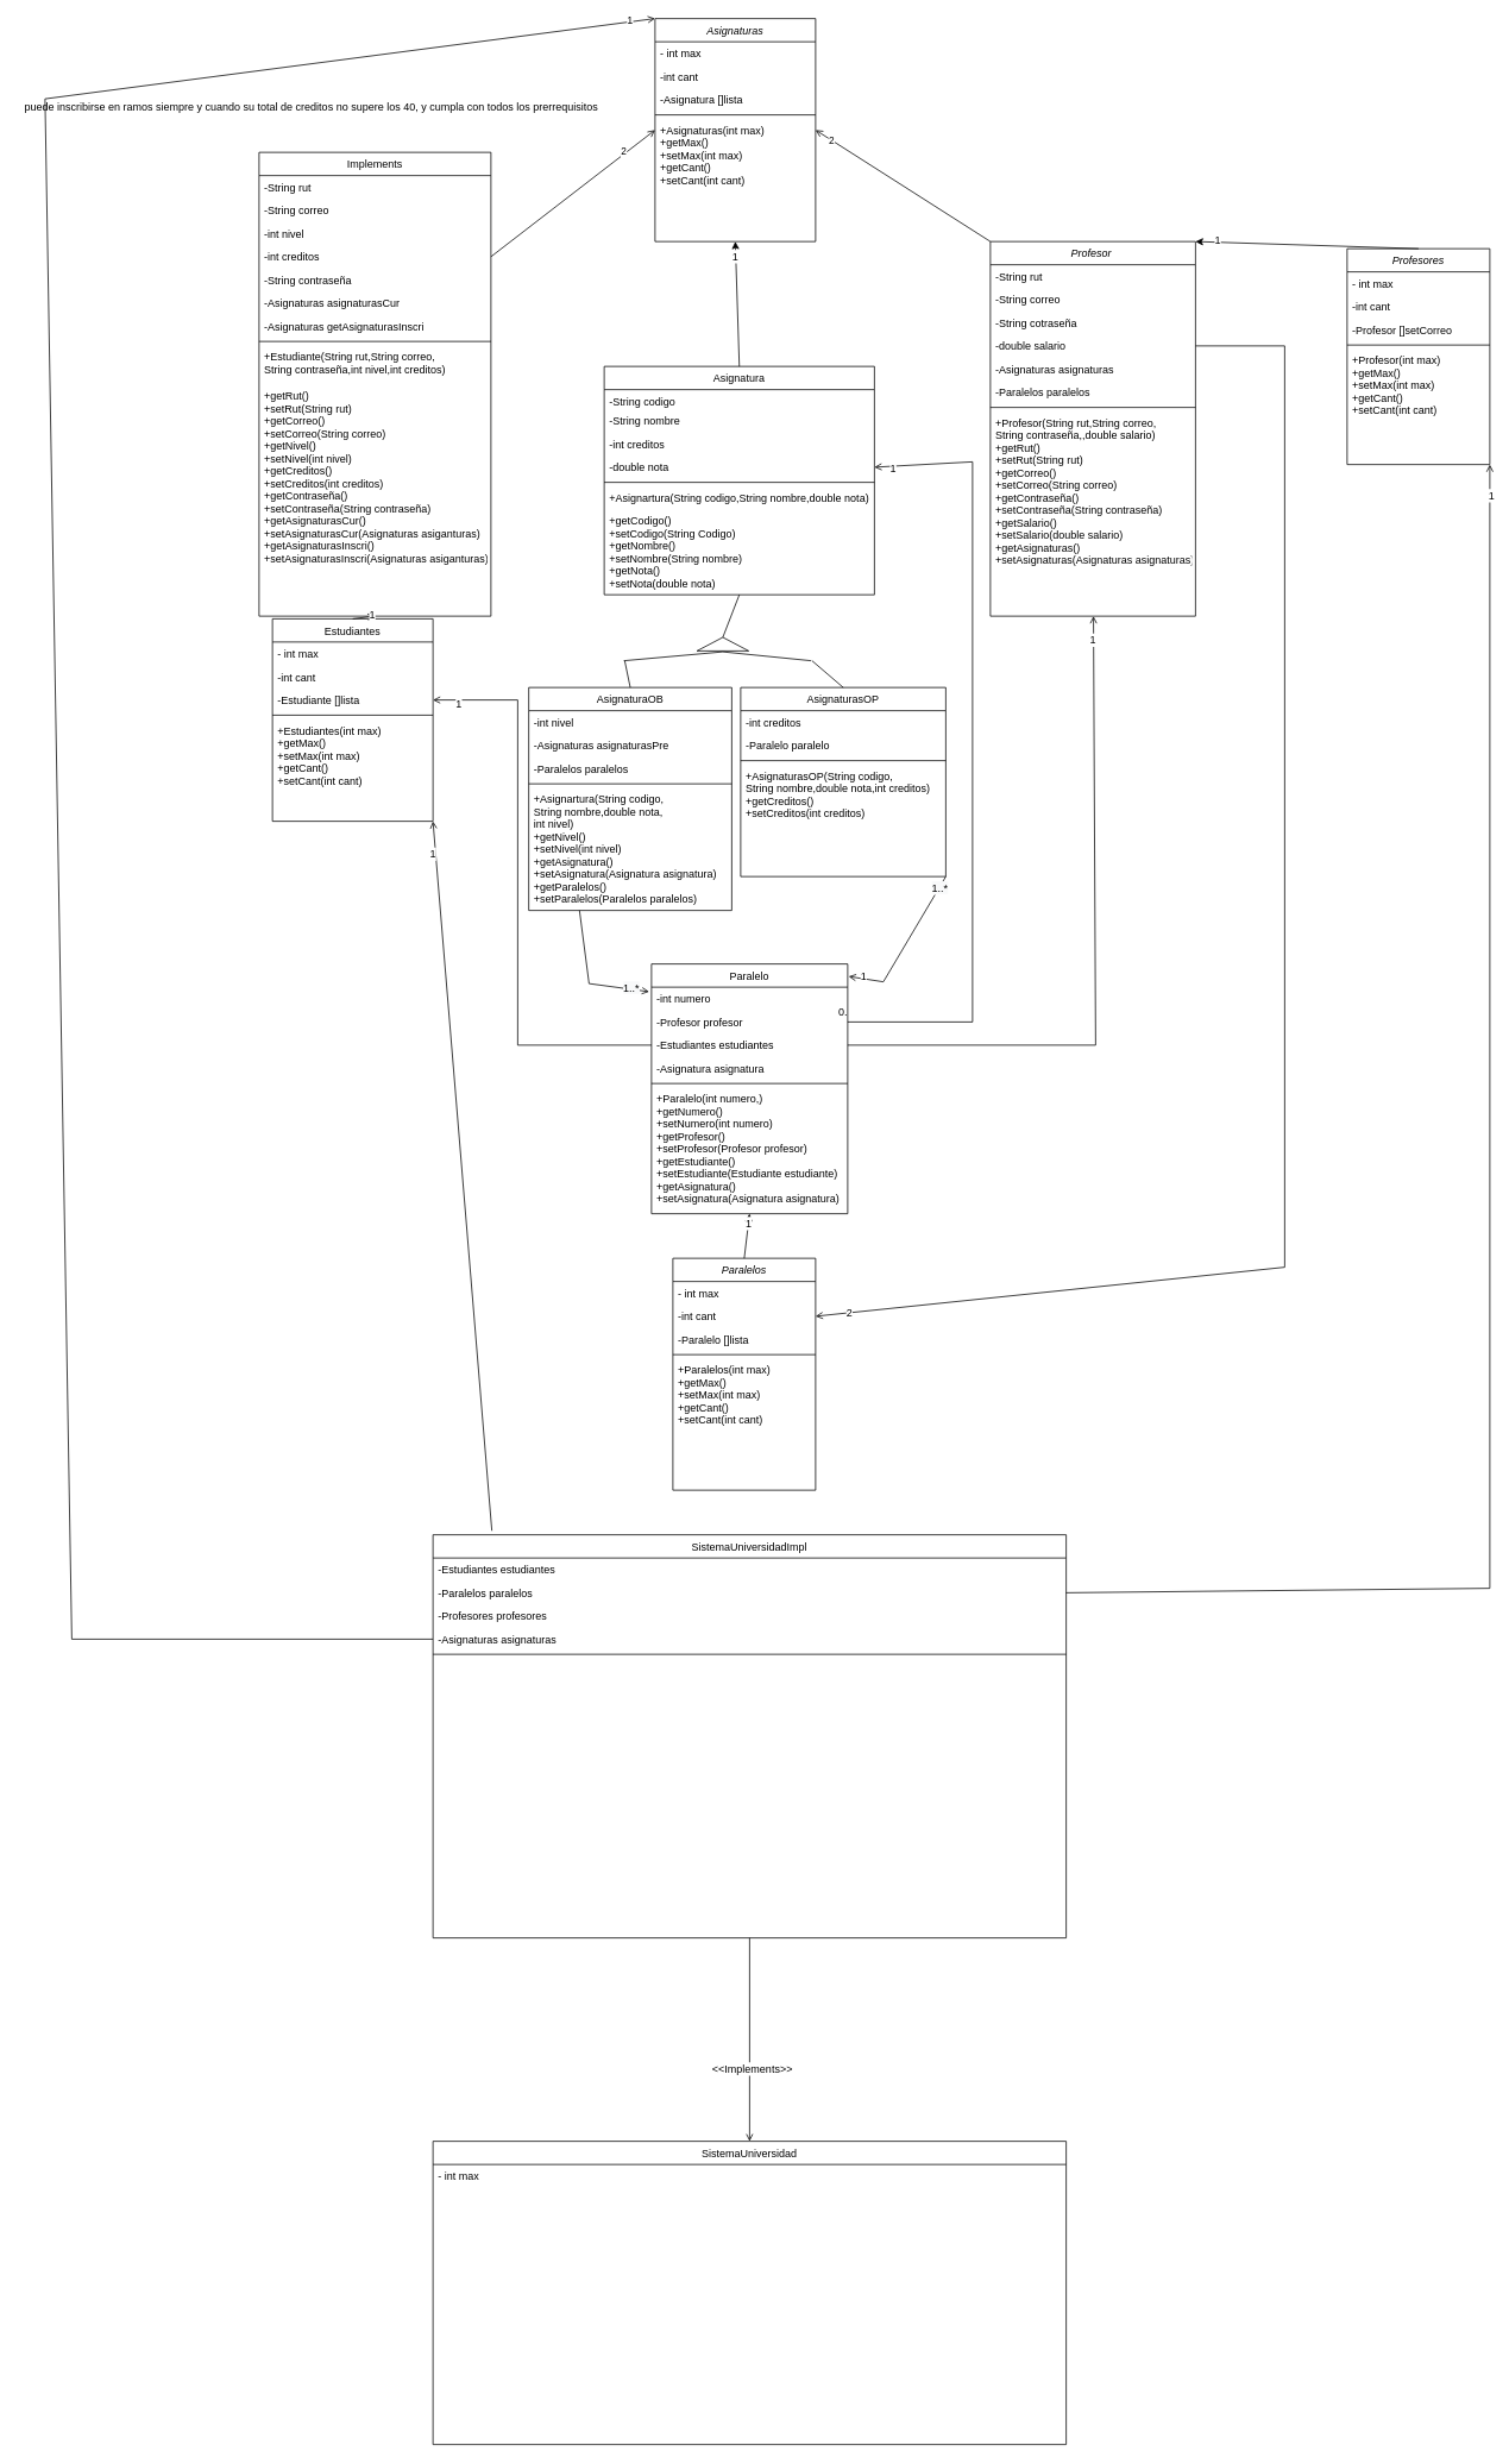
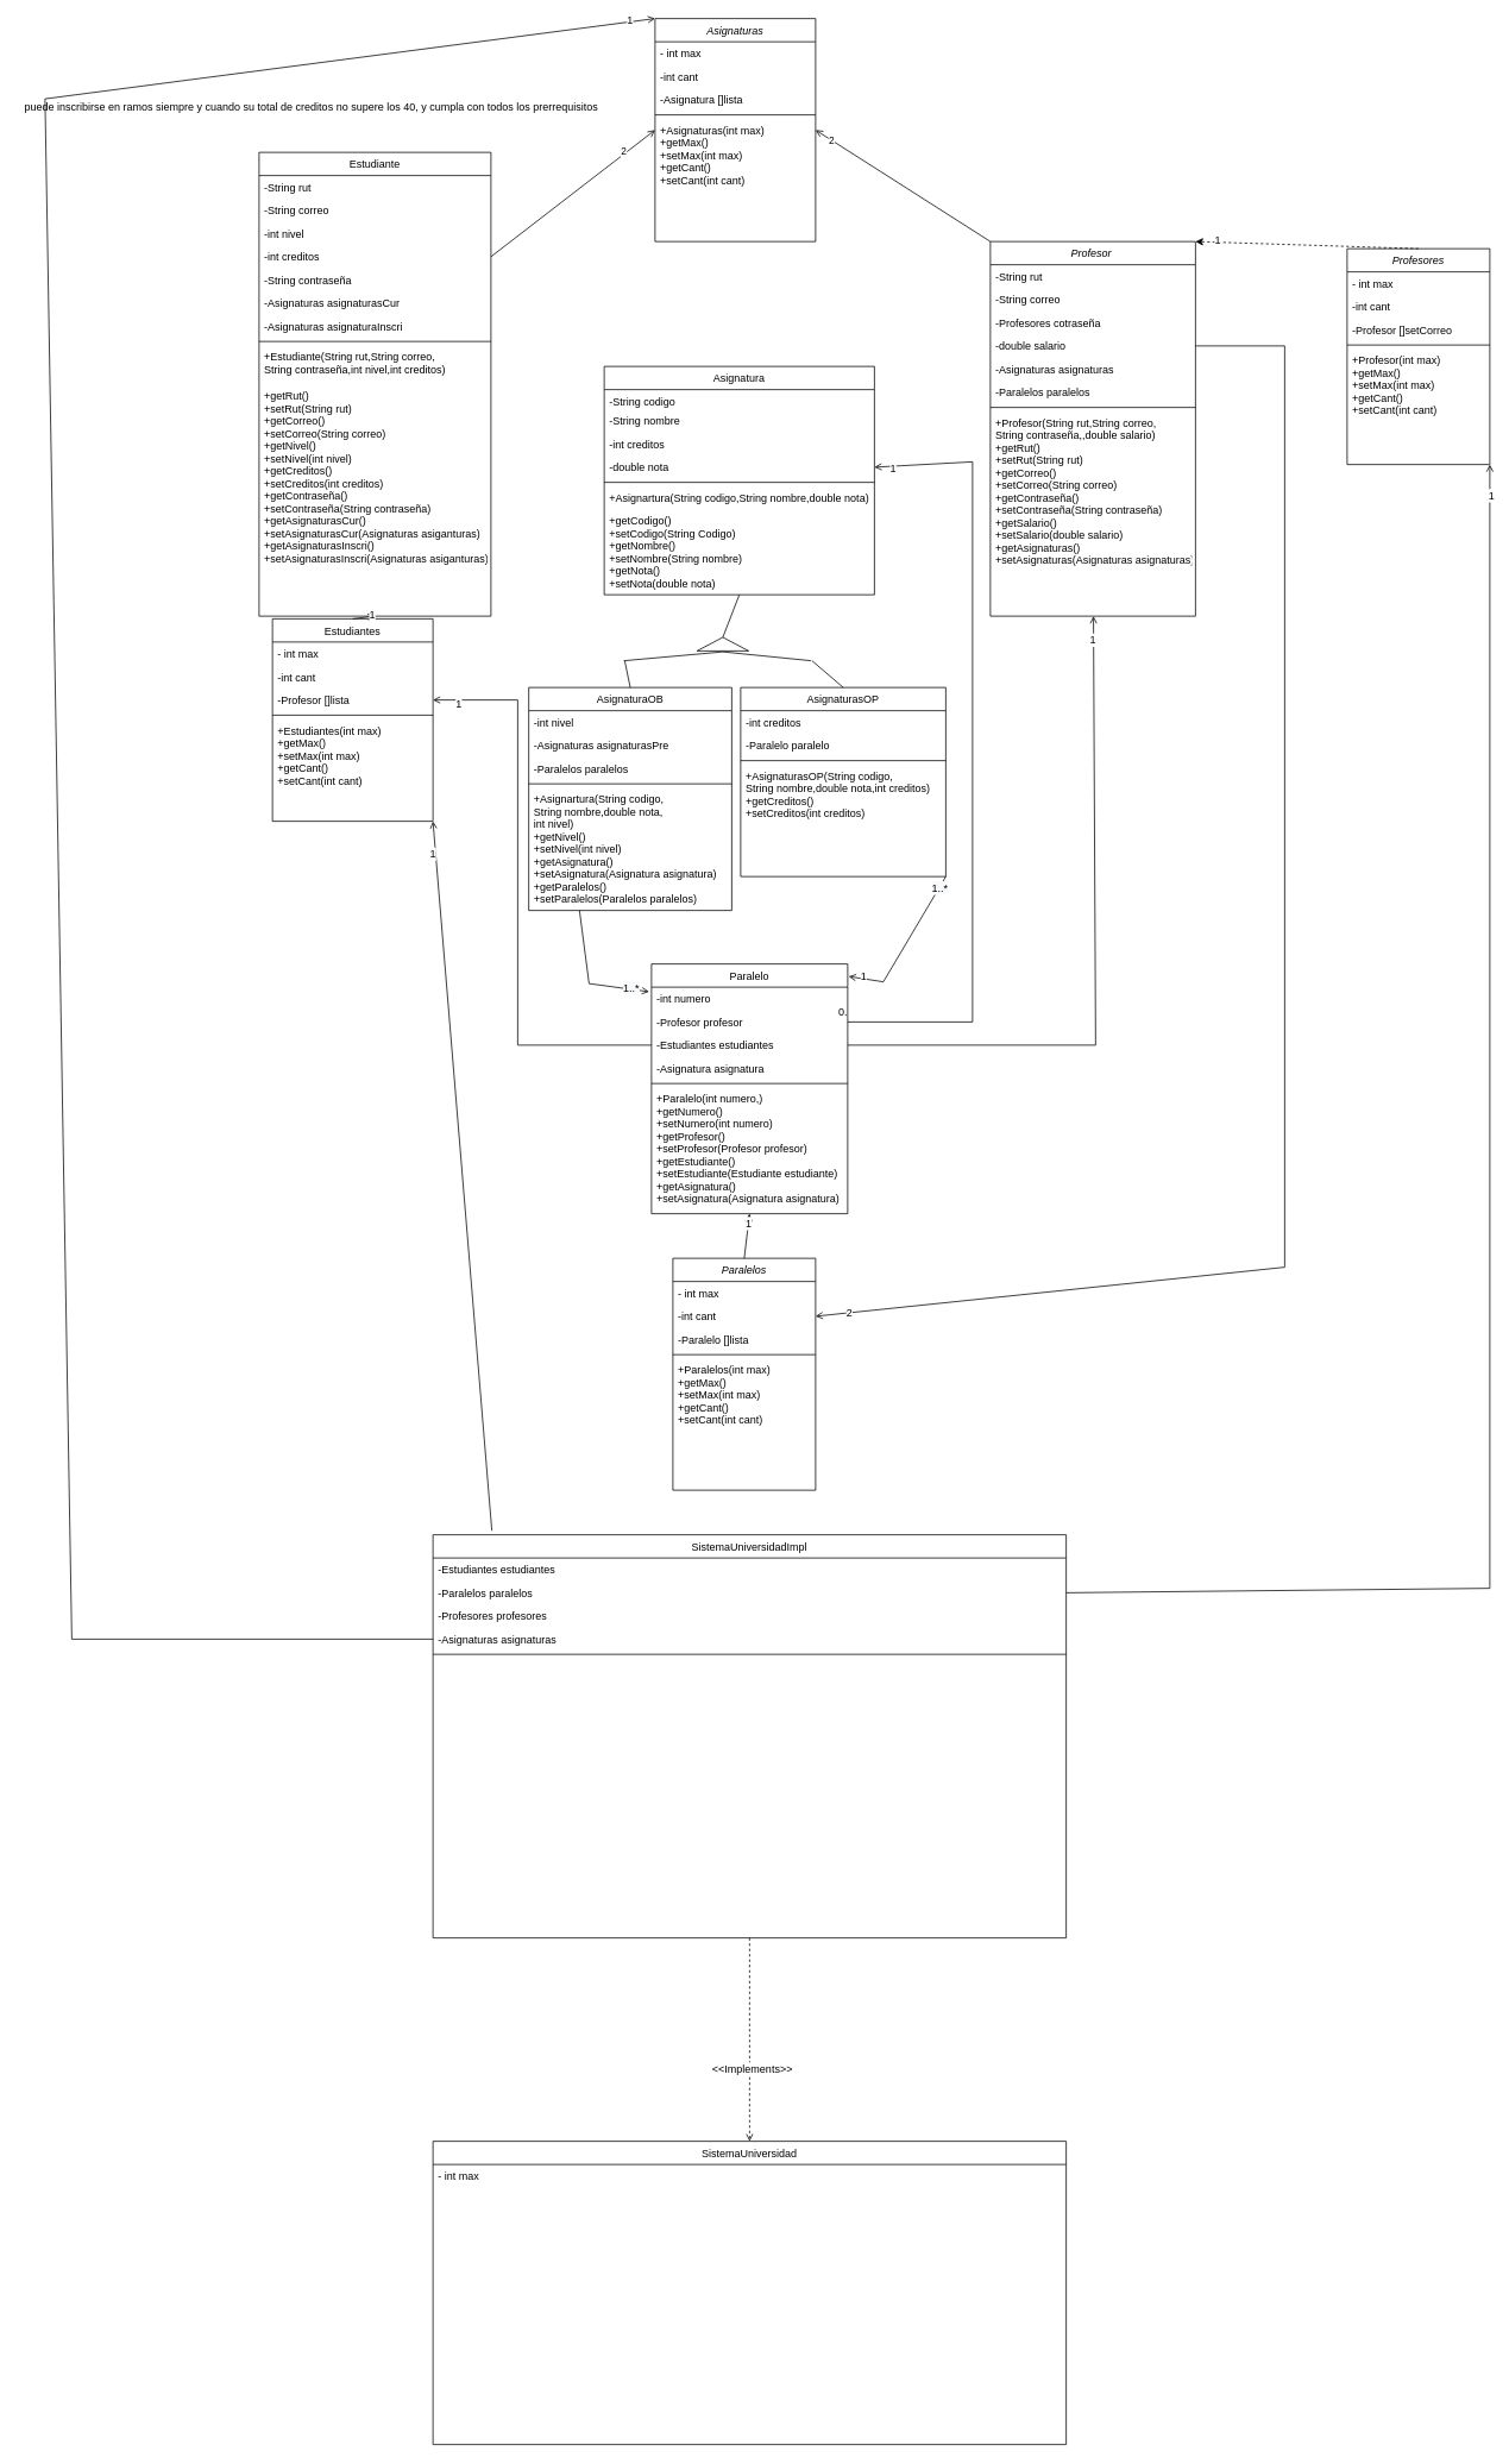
- <mxCell id="11" value="Implements" style="swimlane;fontStyle=0;align=center;verticalAlign=top;childLayout=stackLayout;horizontal=1;startSize=26;horizontalStack=0;resizeParent=1;resizeLast=0;collapsible=1;marginBottom=0;rounded=0;shadow=0;strokeWidth=1;" parent="1" vertex="1"><mxGeometry x="290" y="170" width="260" height="520" as="geometry"><mxRectangle x="130" y="380" width="160" height="26" as="alternateBounds" /></mxGeometry></mxCell>
+ <mxCell id="11" value="Estudiante" style="swimlane;fontStyle=0;align=center;verticalAlign=top;childLayout=stackLayout;horizontal=1;startSize=26;horizontalStack=0;resizeParent=1;resizeLast=0;collapsible=1;marginBottom=0;rounded=0;shadow=0;strokeWidth=1;" parent="1" vertex="1"><mxGeometry x="290" y="170" width="260" height="520" as="geometry"><mxRectangle x="130" y="380" width="160" height="26" as="alternateBounds" /></mxGeometry></mxCell>
- <mxCell id="88" value="" style="endArrow=classic;html=1;rounded=0;entryX=1;entryY=0;entryDx=0;entryDy=0;exitX=0.5;exitY=0;exitDx=0;exitDy=0;" parent="1" source="59" target="2" edge="1"><mxGeometry width="50" height="50" relative="1" as="geometry"><mxPoint x="1010" y="730" as="sourcePoint" /><mxPoint x="1060" y="680" as="targetPoint" /></mxGeometry></mxCell>
+ <mxCell id="88" value="" style="endArrow=classic;html=1;rounded=0;entryX=1;entryY=0;entryDx=0;entryDy=0;exitX=0.5;exitY=0;exitDx=0;exitDy=0;dashed=1;" parent="1" source="59" target="2" edge="1"><mxGeometry width="50" height="50" relative="1" as="geometry"><mxPoint x="1010" y="730" as="sourcePoint" /><mxPoint x="1060" y="680" as="targetPoint" /></mxGeometry></mxCell>
- <mxCell id="90" value="" style="endArrow=classic;html=1;rounded=0;entryX=0.5;entryY=1;entryDx=0;entryDy=0;exitX=0.5;exitY=0;exitDx=0;exitDy=0;" parent="1" source="29" target="69" edge="1"><mxGeometry width="50" height="50" relative="1" as="geometry"><mxPoint x="814" y="490" as="sourcePoint" /><mxPoint x="814" y="410" as="targetPoint" /></mxGeometry></mxCell>
- <mxCell id="91" value="1" style="edgeLabel;html=1;align=center;verticalAlign=middle;resizable=0;points=[];fontSize=12;" parent="90" vertex="1" connectable="0"><mxGeometry x="0.776" y="1" relative="1" as="geometry"><mxPoint as="offset" /></mxGeometry></mxCell>
- <mxCell id="5" value="-String cotraseña" style="text;align=left;verticalAlign=top;spacingLeft=4;spacingRight=4;overflow=hidden;rotatable=0;points=[[0,0.5],[1,0.5]];portConstraint=eastwest;rounded=0;shadow=0;html=0;" parent="2" vertex="1"><mxGeometry y="78" width="230" height="26" as="geometry" /></mxCell>
+ <mxCell id="5" value="-Profesores cotraseña" style="text;align=left;verticalAlign=top;spacingLeft=4;spacingRight=4;overflow=hidden;rotatable=0;points=[[0,0.5],[1,0.5]];portConstraint=eastwest;rounded=0;shadow=0;html=0;" parent="2" vertex="1"><mxGeometry y="78" width="230" height="26" as="geometry" /></mxCell>
- <mxCell id="18" value="-Asignaturas getAsignaturasInscri" style="text;align=left;verticalAlign=top;spacingLeft=4;spacingRight=4;overflow=hidden;rotatable=0;points=[[0,0.5],[1,0.5]];portConstraint=eastwest;rounded=0;shadow=0;html=0;" parent="11" vertex="1"><mxGeometry y="182" width="260" height="26" as="geometry" /></mxCell>
+ <mxCell id="18" value="-Asignaturas asignaturaInscri" style="text;align=left;verticalAlign=top;spacingLeft=4;spacingRight=4;overflow=hidden;rotatable=0;points=[[0,0.5],[1,0.5]];portConstraint=eastwest;rounded=0;shadow=0;html=0;" parent="11" vertex="1"><mxGeometry y="182" width="260" height="26" as="geometry" /></mxCell>
- <mxCell id="56" value="-Estudiante []lista" style="text;align=left;verticalAlign=top;spacingLeft=4;spacingRight=4;overflow=hidden;rotatable=0;points=[[0,0.5],[1,0.5]];portConstraint=eastwest;rounded=0;shadow=0;html=0;" parent="53" vertex="1"><mxGeometry y="78" width="180" height="26" as="geometry" /></mxCell>
+ <mxCell id="56" value="-Profesor []lista" style="text;align=left;verticalAlign=top;spacingLeft=4;spacingRight=4;overflow=hidden;rotatable=0;points=[[0,0.5],[1,0.5]];portConstraint=eastwest;rounded=0;shadow=0;html=0;" parent="53" vertex="1"><mxGeometry y="78" width="180" height="26" as="geometry" /></mxCell>
- <mxCell id="96" style="edgeStyle=none;rounded=0;orthogonalLoop=1;jettySize=auto;html=1;exitX=0.5;exitY=1;exitDx=0;exitDy=0;entryX=0.5;entryY=0;entryDx=0;entryDy=0;fontSize=12;startArrow=none;startFill=0;endArrow=open;endFill=0;dashed=0;" parent="1" source="98" target="104" edge="1"><mxGeometry relative="1" as="geometry" /></mxCell>
+ <mxCell id="96" style="edgeStyle=none;rounded=0;orthogonalLoop=1;jettySize=auto;html=1;exitX=0.5;exitY=1;exitDx=0;exitDy=0;entryX=0.5;entryY=0;entryDx=0;entryDy=0;fontSize=12;startArrow=none;startFill=0;endArrow=open;endFill=0;dashed=1;" parent="1" source="98" target="104" edge="1"><mxGeometry relative="1" as="geometry" /></mxCell>
